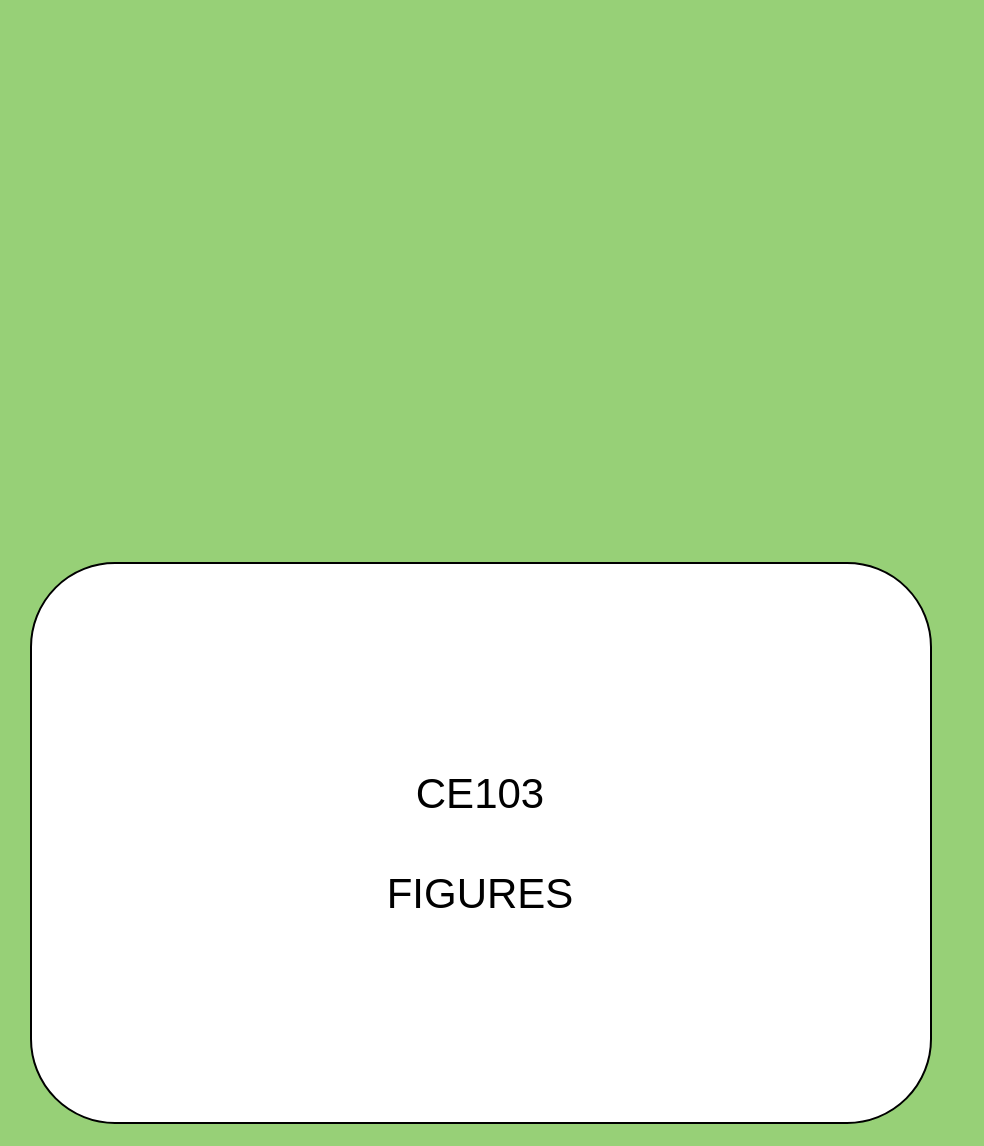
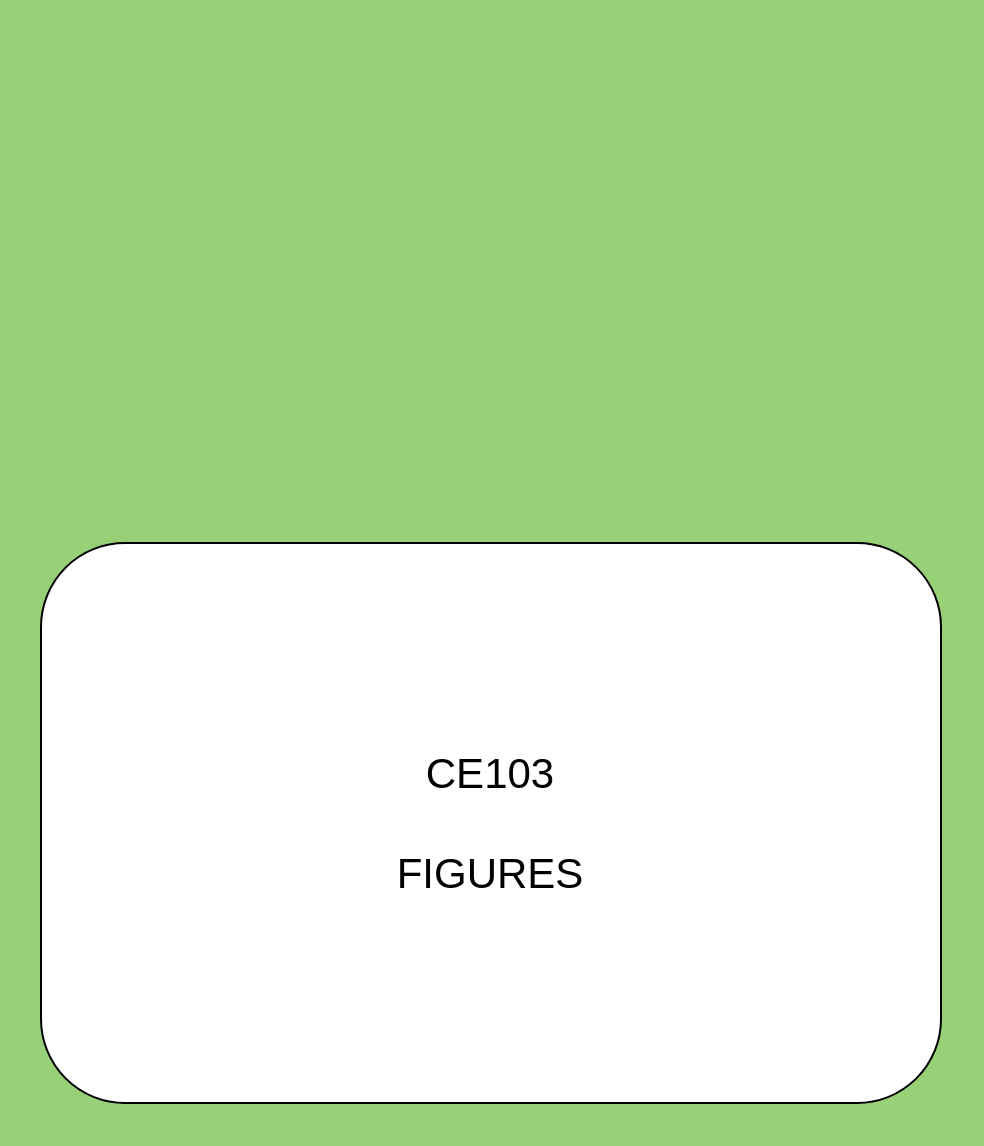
- <mxCell id="2" value="CE103&lt;br style=&quot;font-size: 21px;&quot;&gt;&lt;br style=&quot;font-size: 21px;&quot;&gt;FIGURES" style="rounded=1;whiteSpace=wrap;html=1;fontSize=21;" parent="1" vertex="1"><mxGeometry x="15" y="281" width="450" height="280" as="geometry" /></mxCell>
+ <mxCell id="2" value="CE103&lt;br style=&quot;font-size: 21px;&quot;&gt;&lt;br style=&quot;font-size: 21px;&quot;&gt;FIGURES" style="rounded=1;whiteSpace=wrap;html=1;fontSize=21;" parent="1" vertex="1"><mxGeometry x="20" y="271" width="450" height="280" as="geometry" /></mxCell>
